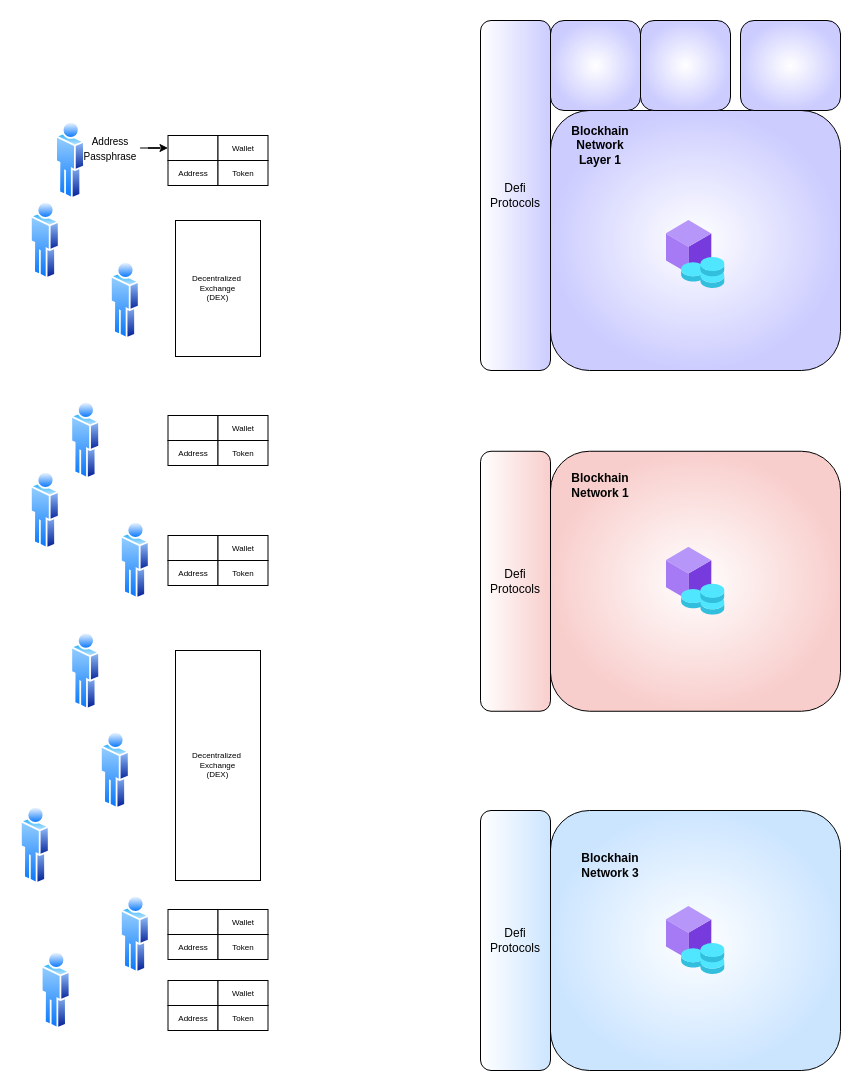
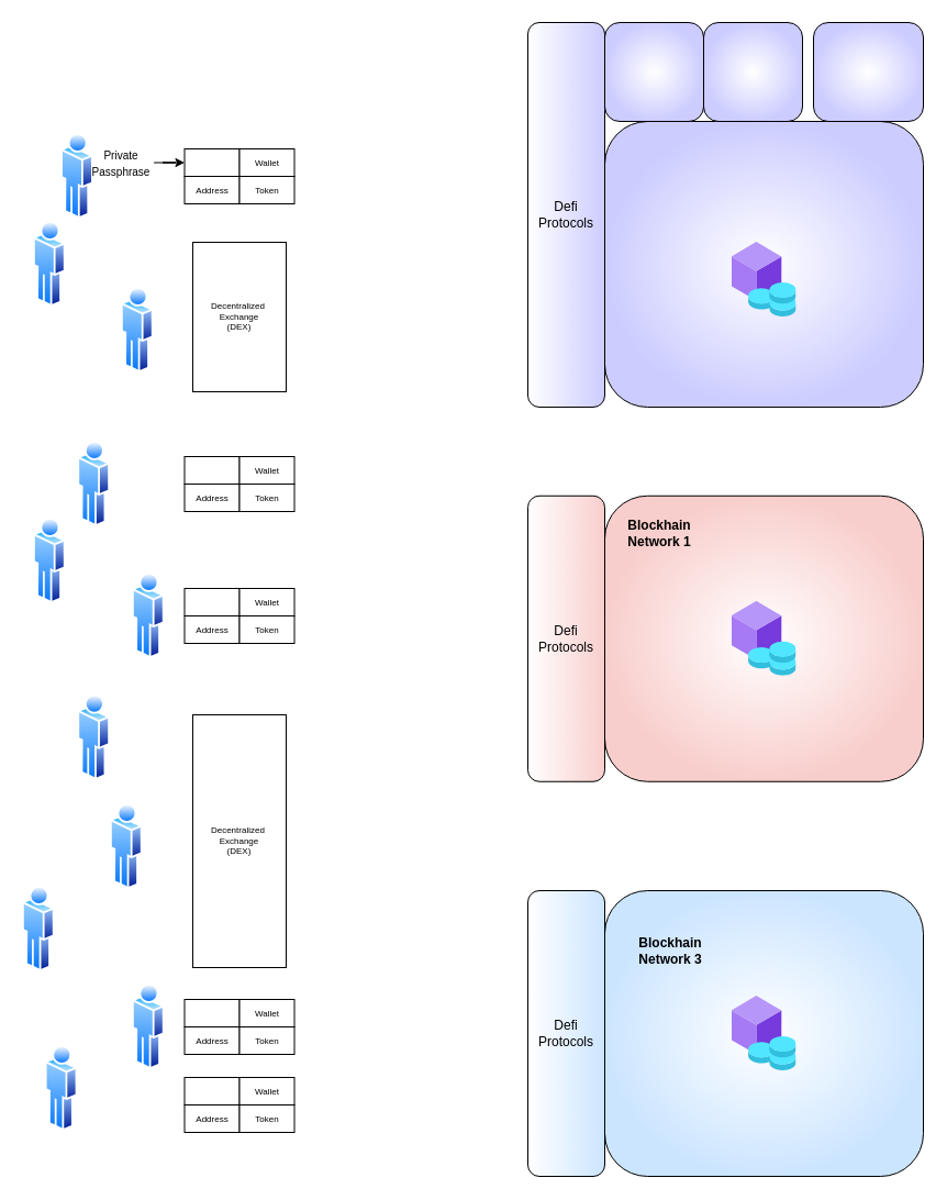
- <mxCell id="8" value="&lt;b&gt;Blockhain Network Layer 1&lt;/b&gt;" style="text;html=1;strokeColor=none;fillColor=none;align=center;verticalAlign=middle;whiteSpace=wrap;rounded=0;" parent="1" vertex="1"><mxGeometry x="570" y="130" width="60" height="30" as="geometry" /></mxCell>
- <mxCell id="48" value="&lt;font style=&quot;font-size: 10px;&quot;&gt;Address&lt;br&gt;Passphrase&lt;/font&gt;" style="text;html=1;strokeColor=none;fillColor=none;align=center;verticalAlign=middle;whiteSpace=wrap;rounded=0;" vertex="1" parent="1"><mxGeometry x="79.6" y="132.5" width="60" height="30" as="geometry" /></mxCell>
+ <mxCell id="48" value="&lt;font style=&quot;font-size: 10px;&quot;&gt;Private&lt;br&gt;Passphrase&lt;/font&gt;" style="text;html=1;strokeColor=none;fillColor=none;align=center;verticalAlign=middle;whiteSpace=wrap;rounded=0;" vertex="1" parent="1"><mxGeometry x="79.6" y="132.5" width="60" height="30" as="geometry" /></mxCell>
